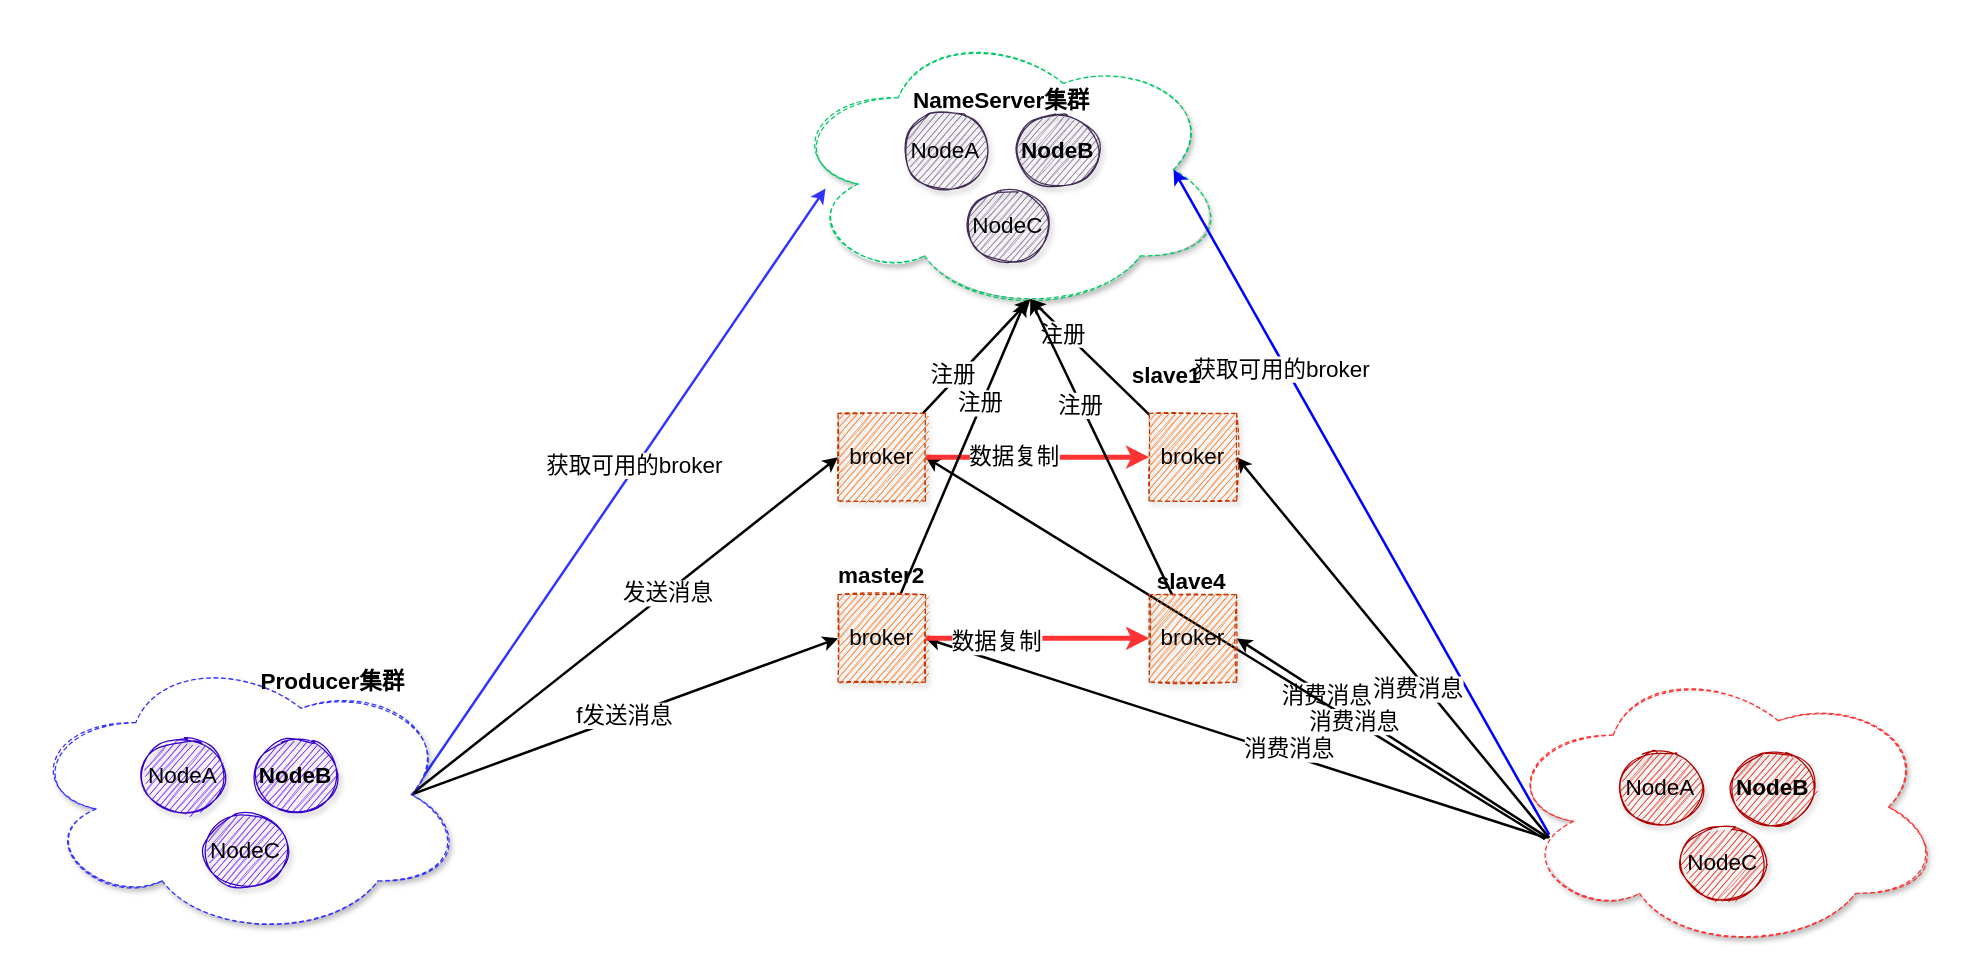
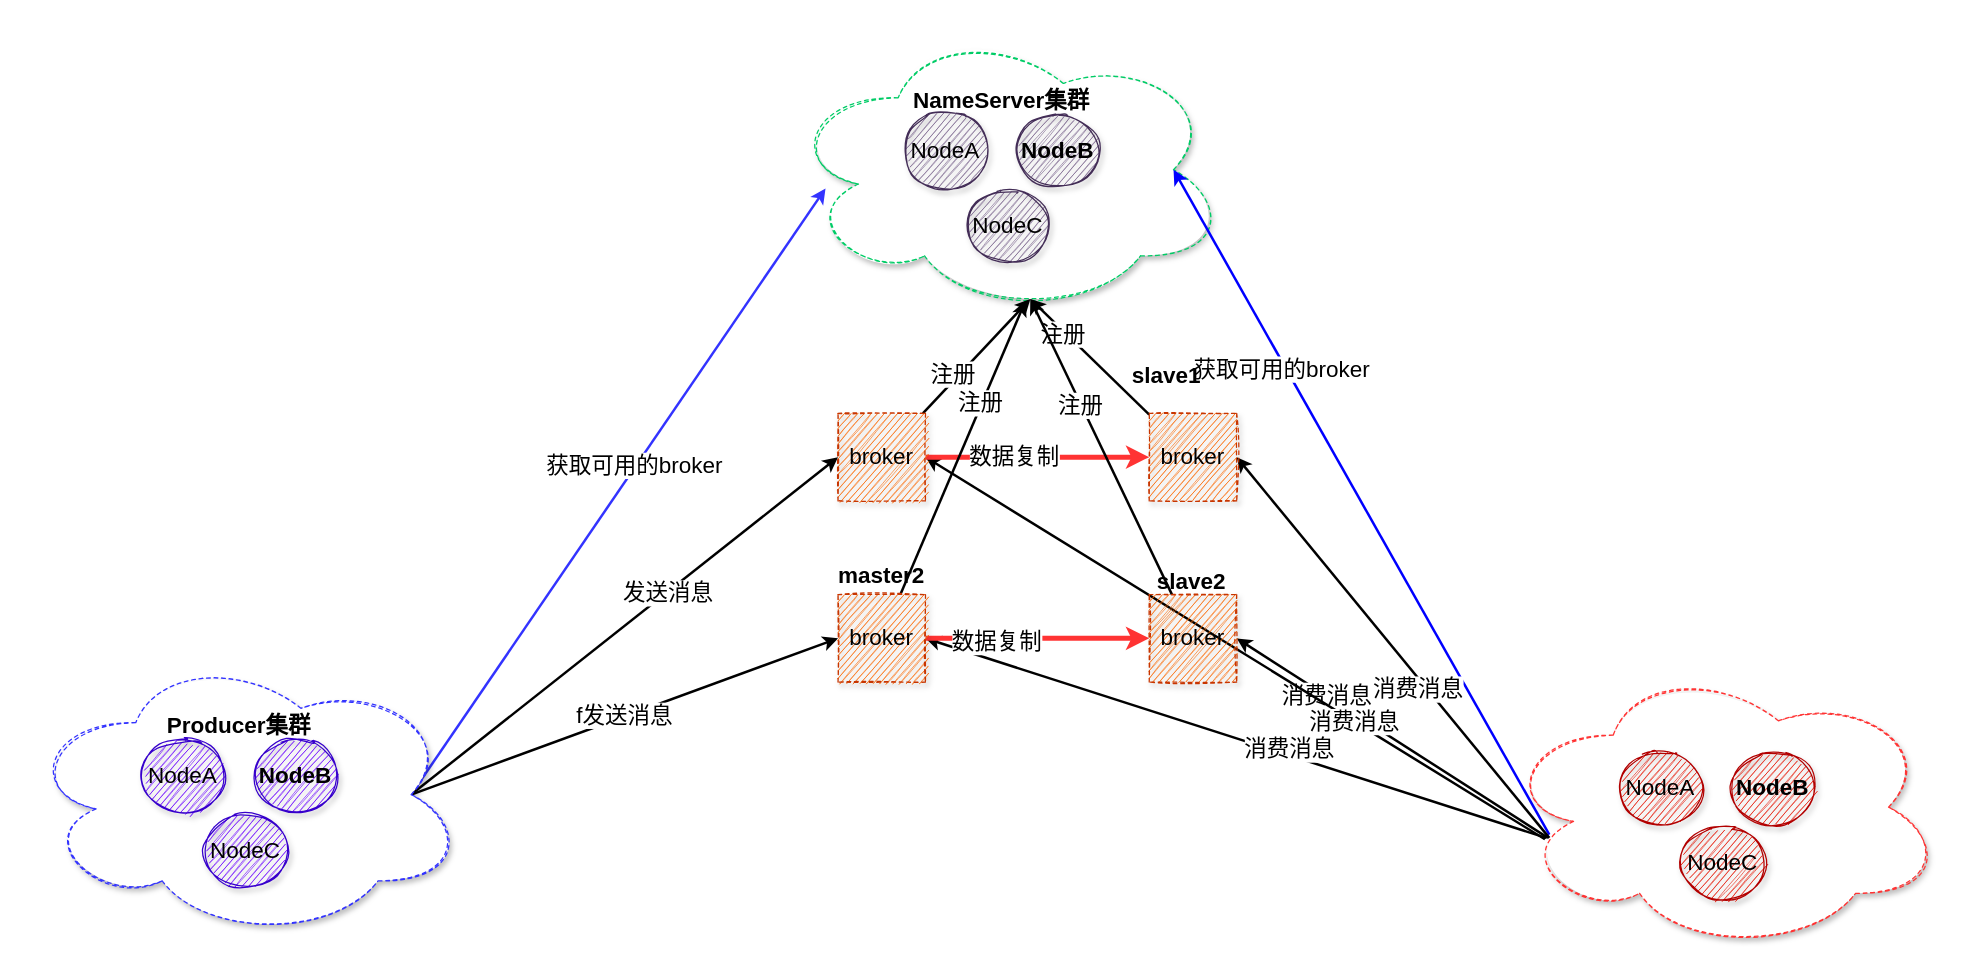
- <mxCell id="49" value="&lt;b&gt;slave4&lt;/b&gt;" style="text;html=1;strokeColor=none;fillColor=none;align=center;verticalAlign=middle;whiteSpace=wrap;rounded=0;shadow=1;dashed=1;sketch=1;fontSize=18;fontColor=#000000;" parent="1" vertex="1"><mxGeometry x="922.5" y="450" width="60" height="30" as="geometry" /></mxCell>
+ <mxCell id="49" value="&lt;b&gt;slave2&lt;/b&gt;" style="text;html=1;strokeColor=none;fillColor=none;align=center;verticalAlign=middle;whiteSpace=wrap;rounded=0;shadow=1;dashed=1;sketch=1;fontSize=18;fontColor=#000000;" parent="1" vertex="1"><mxGeometry x="922.5" y="450" width="60" height="30" as="geometry" /></mxCell>
- <mxCell id="16" value="&lt;b&gt;Producer集群&lt;/b&gt;" style="text;html=1;strokeColor=none;fillColor=none;align=center;verticalAlign=middle;whiteSpace=wrap;rounded=0;dashed=1;fontSize=18;sketch=1;shadow=1;" parent="1" vertex="1"><mxGeometry x="186.25" y="535" width="160" height="20" as="geometry" /></mxCell>
+ <mxCell id="16" value="&lt;b&gt;Producer集群&lt;/b&gt;" style="text;html=1;strokeColor=none;fillColor=none;align=center;verticalAlign=middle;whiteSpace=wrap;rounded=0;dashed=1;fontSize=18;sketch=1;shadow=1;" parent="1" vertex="1"><mxGeometry x="111.25" y="570" width="160" height="20" as="geometry" /></mxCell>
